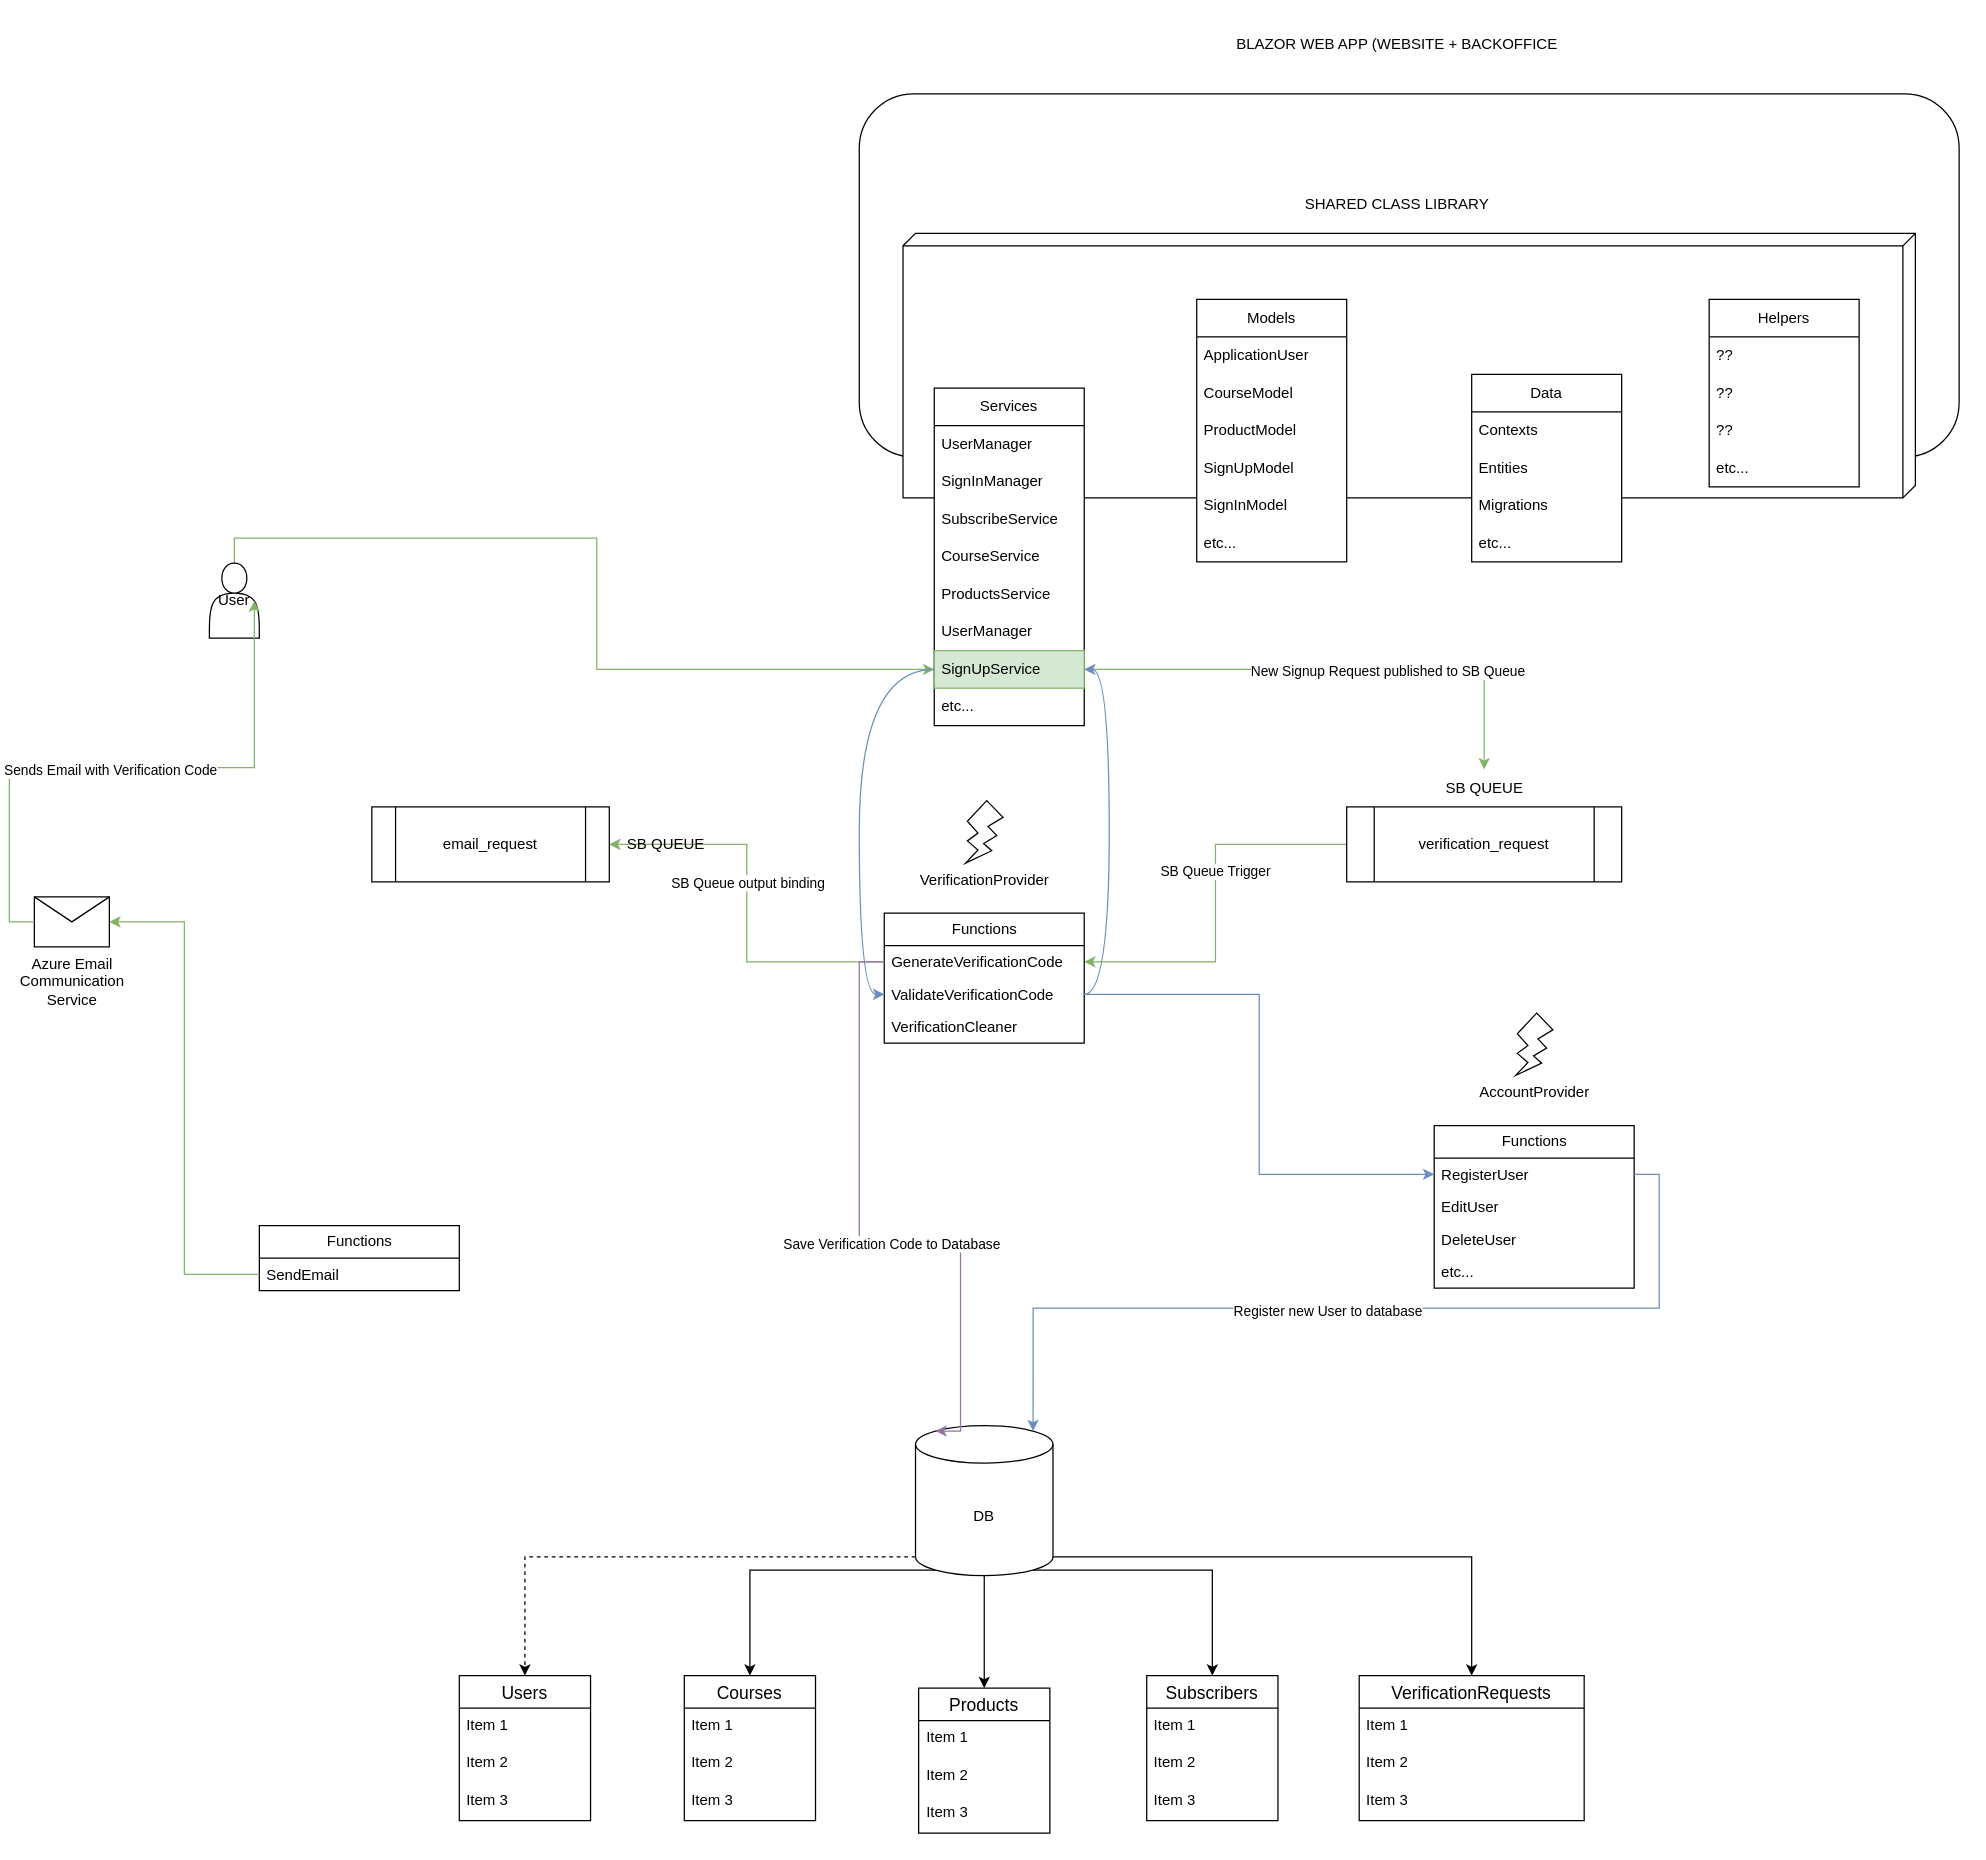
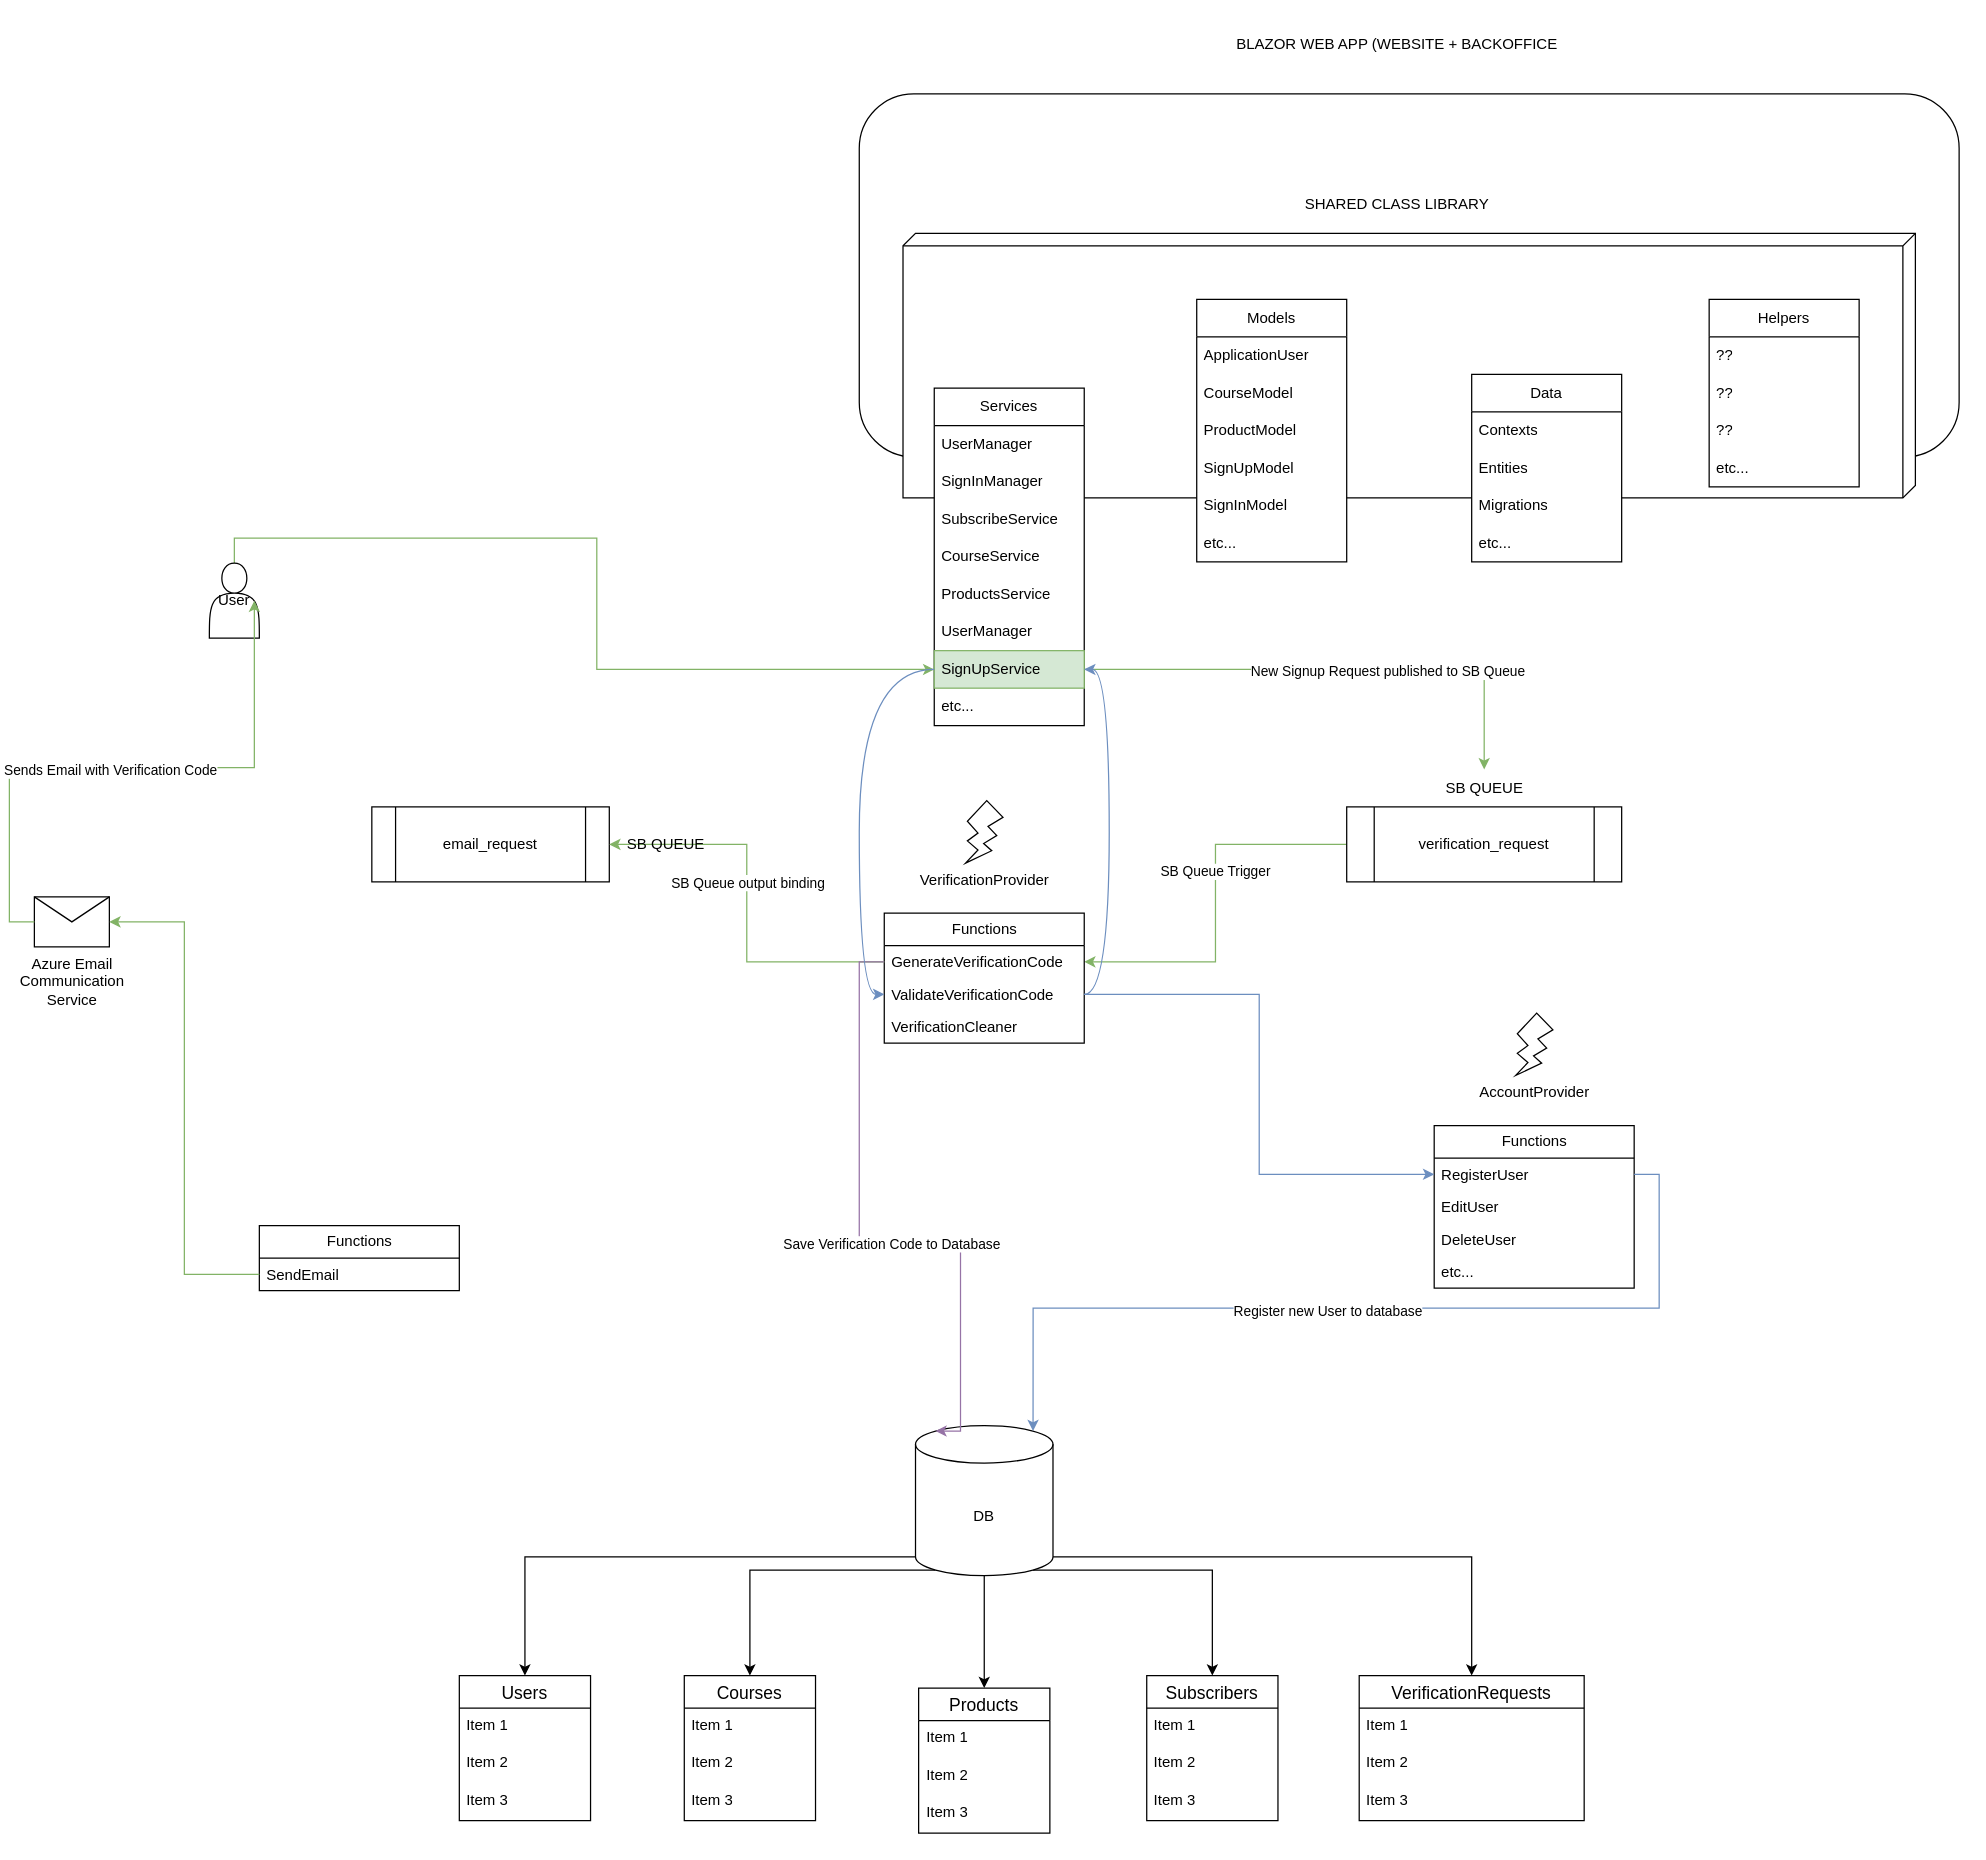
- <mxCell id="27" style="edgeStyle=orthogonalEdgeStyle;rounded=0;orthogonalLoop=1;jettySize=auto;html=1;exitX=0;exitY=1;exitDx=0;exitDy=-15;exitPerimeter=0;entryX=0.5;entryY=0;entryDx=0;entryDy=0;dashed=1;" edge="1" parent="26" source="32" target="33"><mxGeometry relative="1" as="geometry" /></mxCell>
+ <mxCell id="27" style="edgeStyle=orthogonalEdgeStyle;rounded=0;orthogonalLoop=1;jettySize=auto;html=1;exitX=0;exitY=1;exitDx=0;exitDy=-15;exitPerimeter=0;entryX=0.5;entryY=0;entryDx=0;entryDy=0;" edge="1" parent="26" source="32" target="33"><mxGeometry relative="1" as="geometry" /></mxCell>
